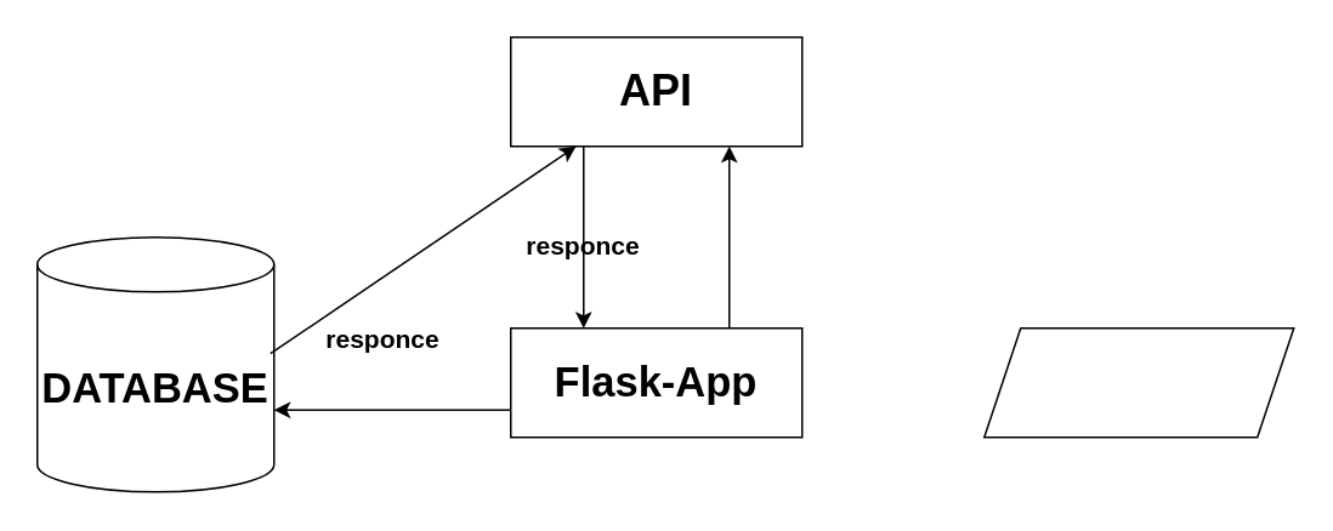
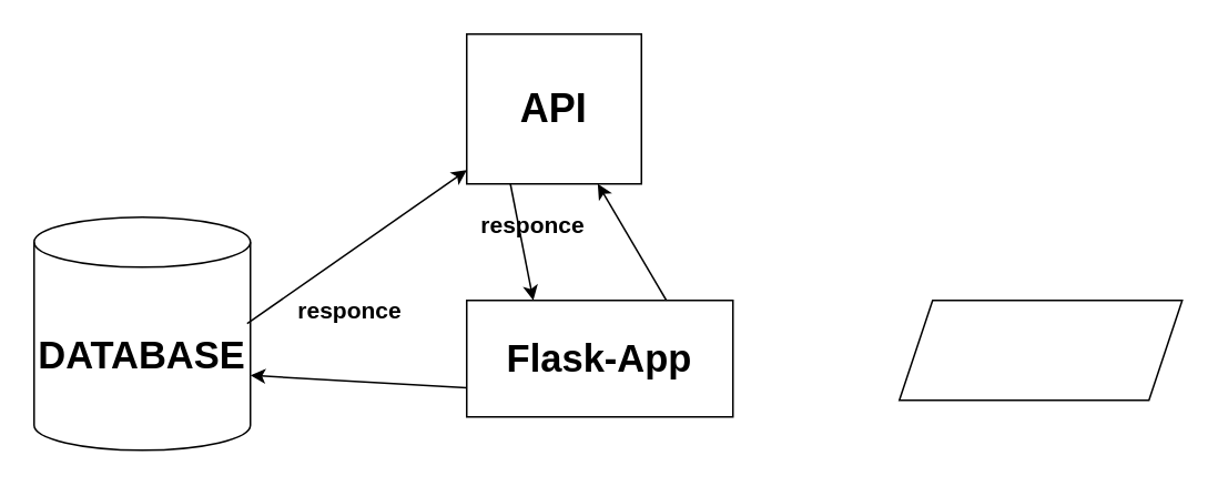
- <mxCell id="2" value="&lt;b&gt;&lt;font style=&quot;font-size: 24px;&quot;&gt;API&lt;/font&gt;&lt;/b&gt;" style="rounded=0;whiteSpace=wrap;html=1;" vertex="1" parent="1"><mxGeometry x="280" y="20" width="160" height="60" as="geometry" /></mxCell>
+ <mxCell id="2" value="&lt;b&gt;&lt;font style=&quot;font-size: 24px;&quot;&gt;API&lt;/font&gt;&lt;/b&gt;" style="rounded=0;whiteSpace=wrap;html=1;" vertex="1" parent="1"><mxGeometry x="280" y="20" width="105" height="90" as="geometry" /></mxCell>
- <mxCell id="3" value="&lt;b&gt;&lt;font style=&quot;font-size: 23px;&quot;&gt;Flask-App&lt;/font&gt;&lt;/b&gt;" style="rounded=0;whiteSpace=wrap;html=1;" vertex="1" parent="1"><mxGeometry x="280" y="180" width="160" height="60" as="geometry" /></mxCell>
+ <mxCell id="3" value="&lt;b&gt;&lt;font style=&quot;font-size: 23px;&quot;&gt;Flask-App&lt;/font&gt;&lt;/b&gt;" style="rounded=0;whiteSpace=wrap;html=1;" vertex="1" parent="1"><mxGeometry x="280" y="180" width="160" height="70" as="geometry" /></mxCell>
